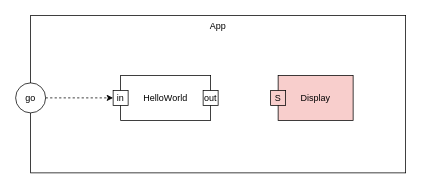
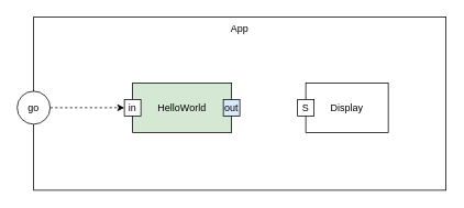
- <mxCell id="3" value="HelloWorld" style="rounded=0;whiteSpace=wrap;html=1;verticalAlign=middle;" parent="1" vertex="1"><mxGeometry x="160" y="100" width="120" height="60" as="geometry" /></mxCell>
+ <mxCell id="3" value="HelloWorld" style="rounded=0;whiteSpace=wrap;html=1;verticalAlign=middle;fillColor=#d5e8d4;" parent="1" vertex="1"><mxGeometry x="160" y="100" width="120" height="60" as="geometry" /></mxCell>
- <mxCell id="9" value="out" style="whiteSpace=wrap;html=1;aspect=fixed;" parent="1" vertex="1"><mxGeometry x="270" y="120" width="20" height="20" as="geometry" /></mxCell>
+ <mxCell id="9" value="out" style="whiteSpace=wrap;html=1;aspect=fixed;fillColor=#dae8fc;" parent="1" vertex="1"><mxGeometry x="270" y="120" width="20" height="20" as="geometry" /></mxCell>
- <mxCell id="6" value="S" style="whiteSpace=wrap;html=1;aspect=fixed;fillColor=#f8cecc;" parent="1" vertex="1"><mxGeometry x="360" y="120" width="20" height="20" as="geometry" /></mxCell>
+ <mxCell id="6" value="S" style="whiteSpace=wrap;html=1;aspect=fixed;" parent="1" vertex="1"><mxGeometry x="360" y="120" width="20" height="20" as="geometry" /></mxCell>
- <mxCell id="5" value="Display" style="rounded=0;whiteSpace=wrap;html=1;verticalAlign=middle;fillColor=#f8cecc;" parent="1" vertex="1"><mxGeometry x="370" y="100" width="100" height="60" as="geometry" /></mxCell>
+ <mxCell id="5" value="Display" style="rounded=0;whiteSpace=wrap;html=1;verticalAlign=middle;" parent="1" vertex="1"><mxGeometry x="370" y="100" width="100" height="60" as="geometry" /></mxCell>
